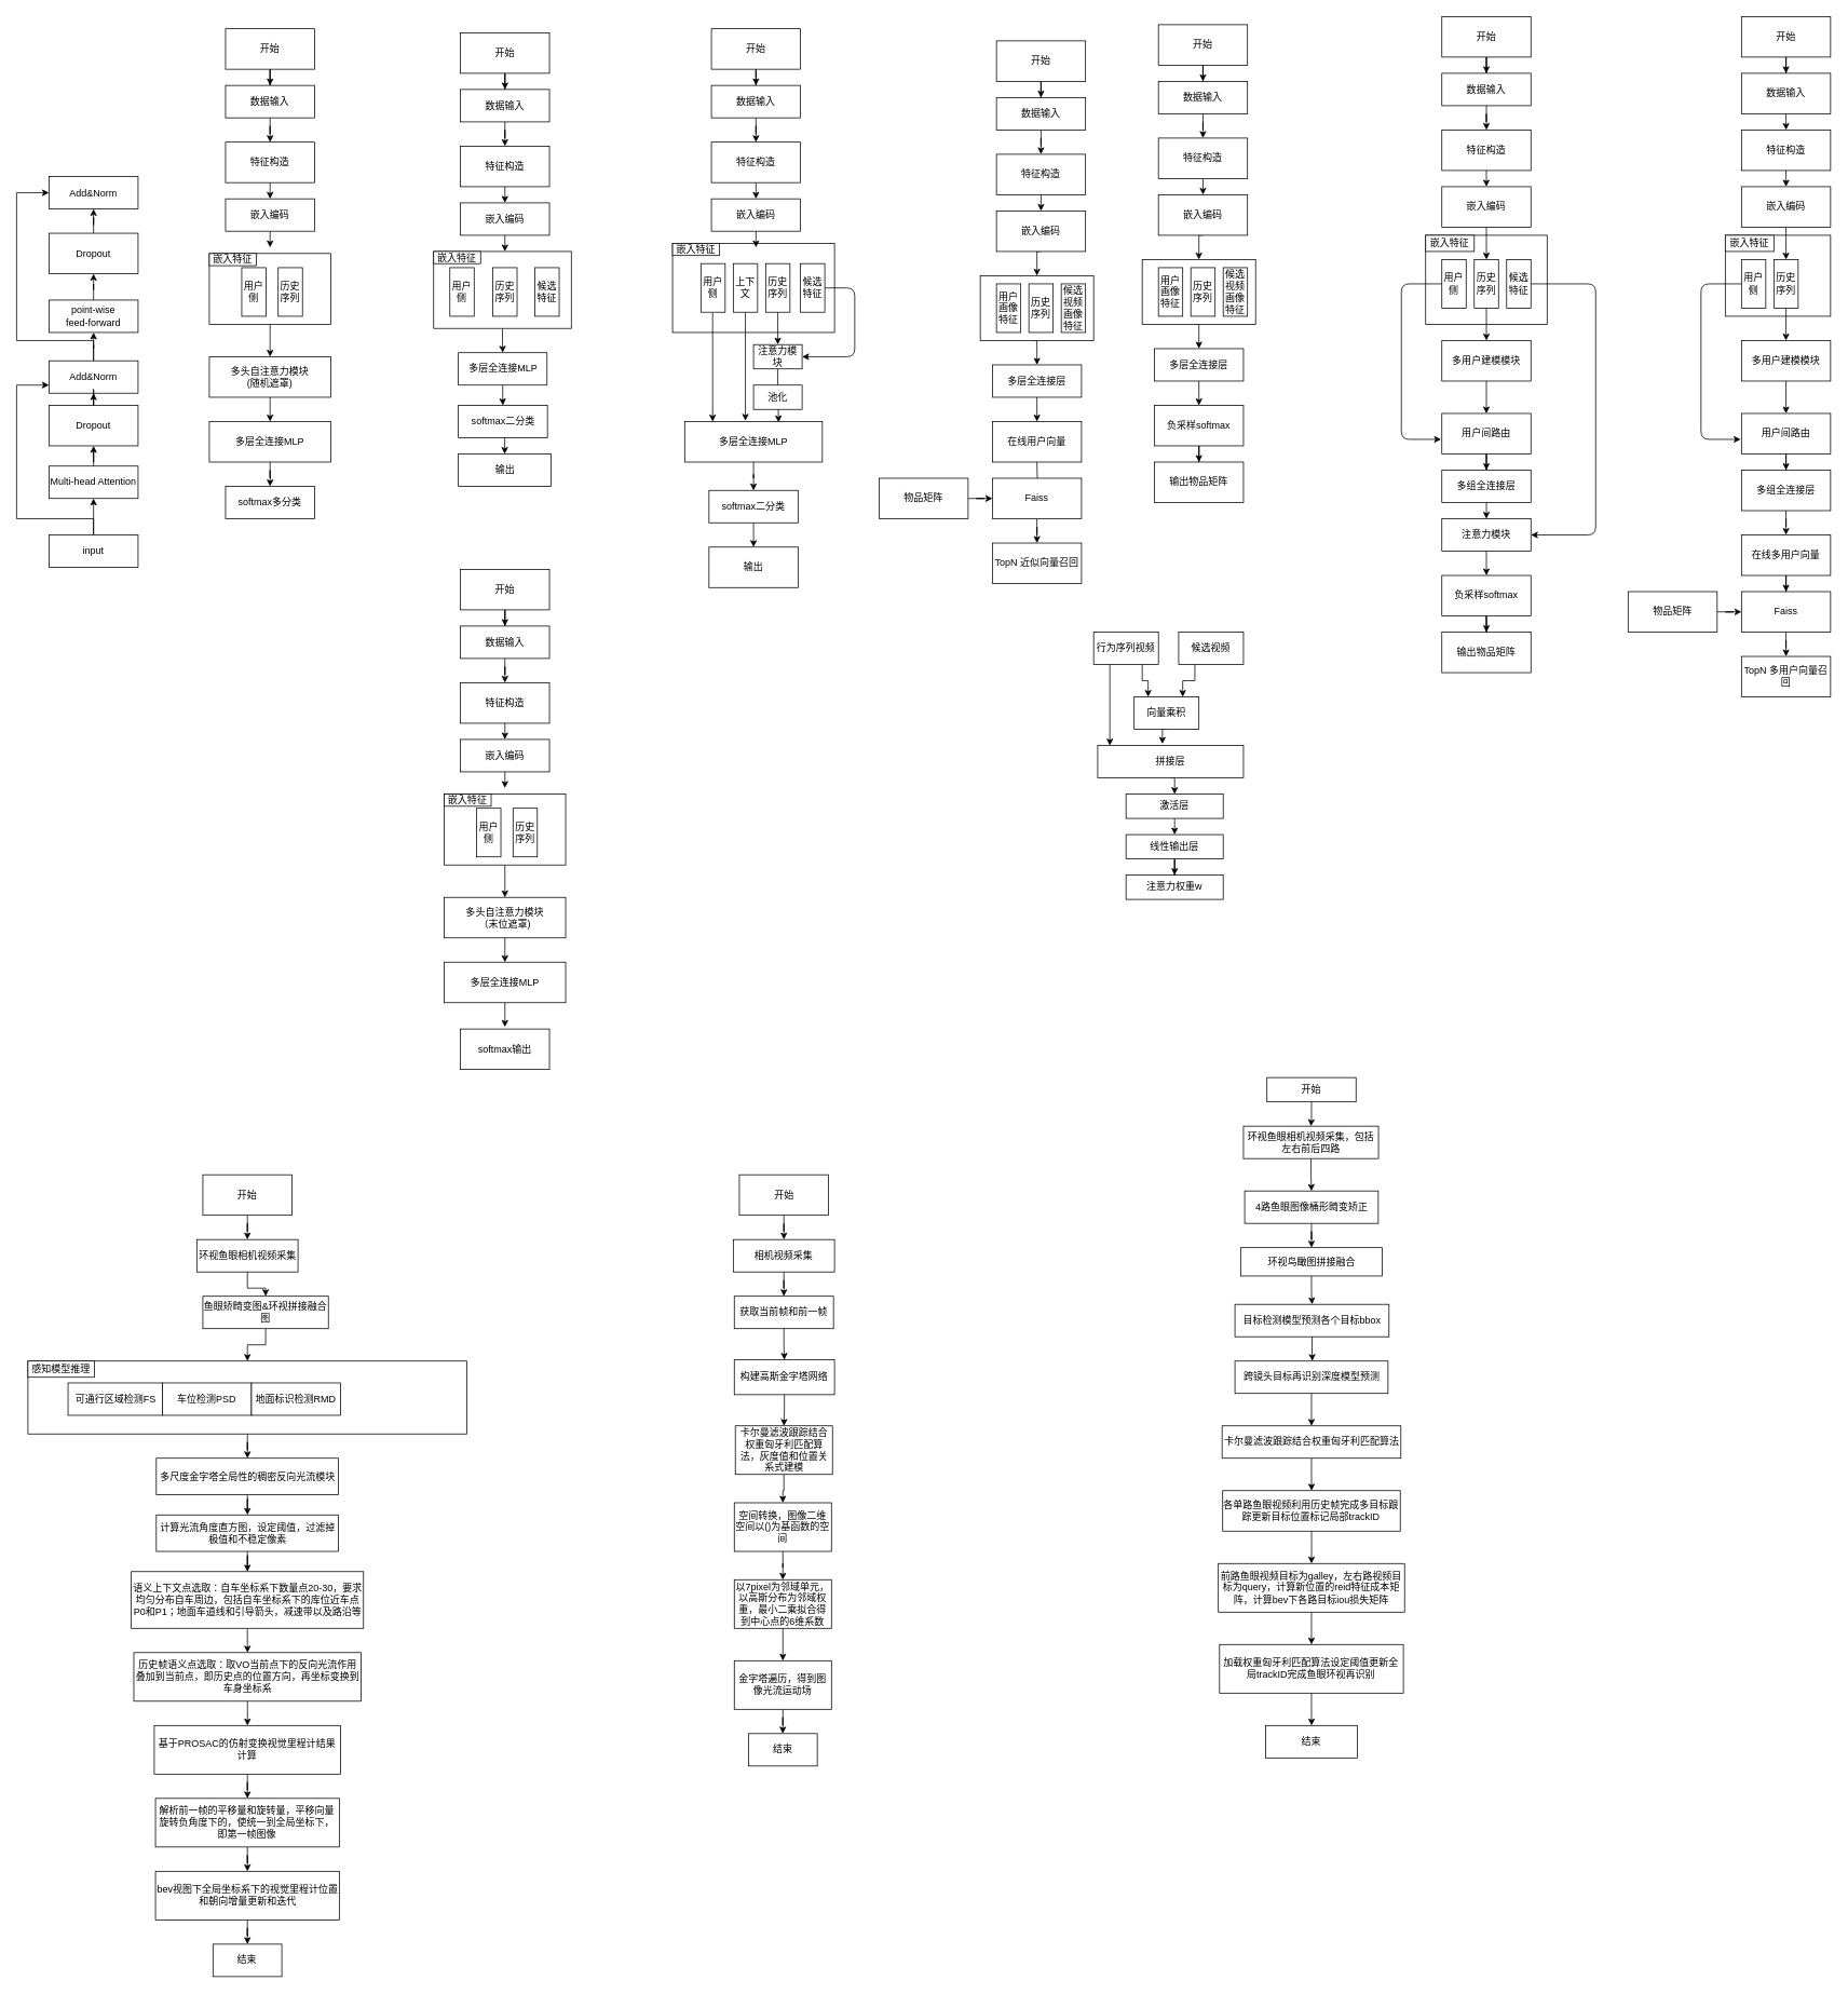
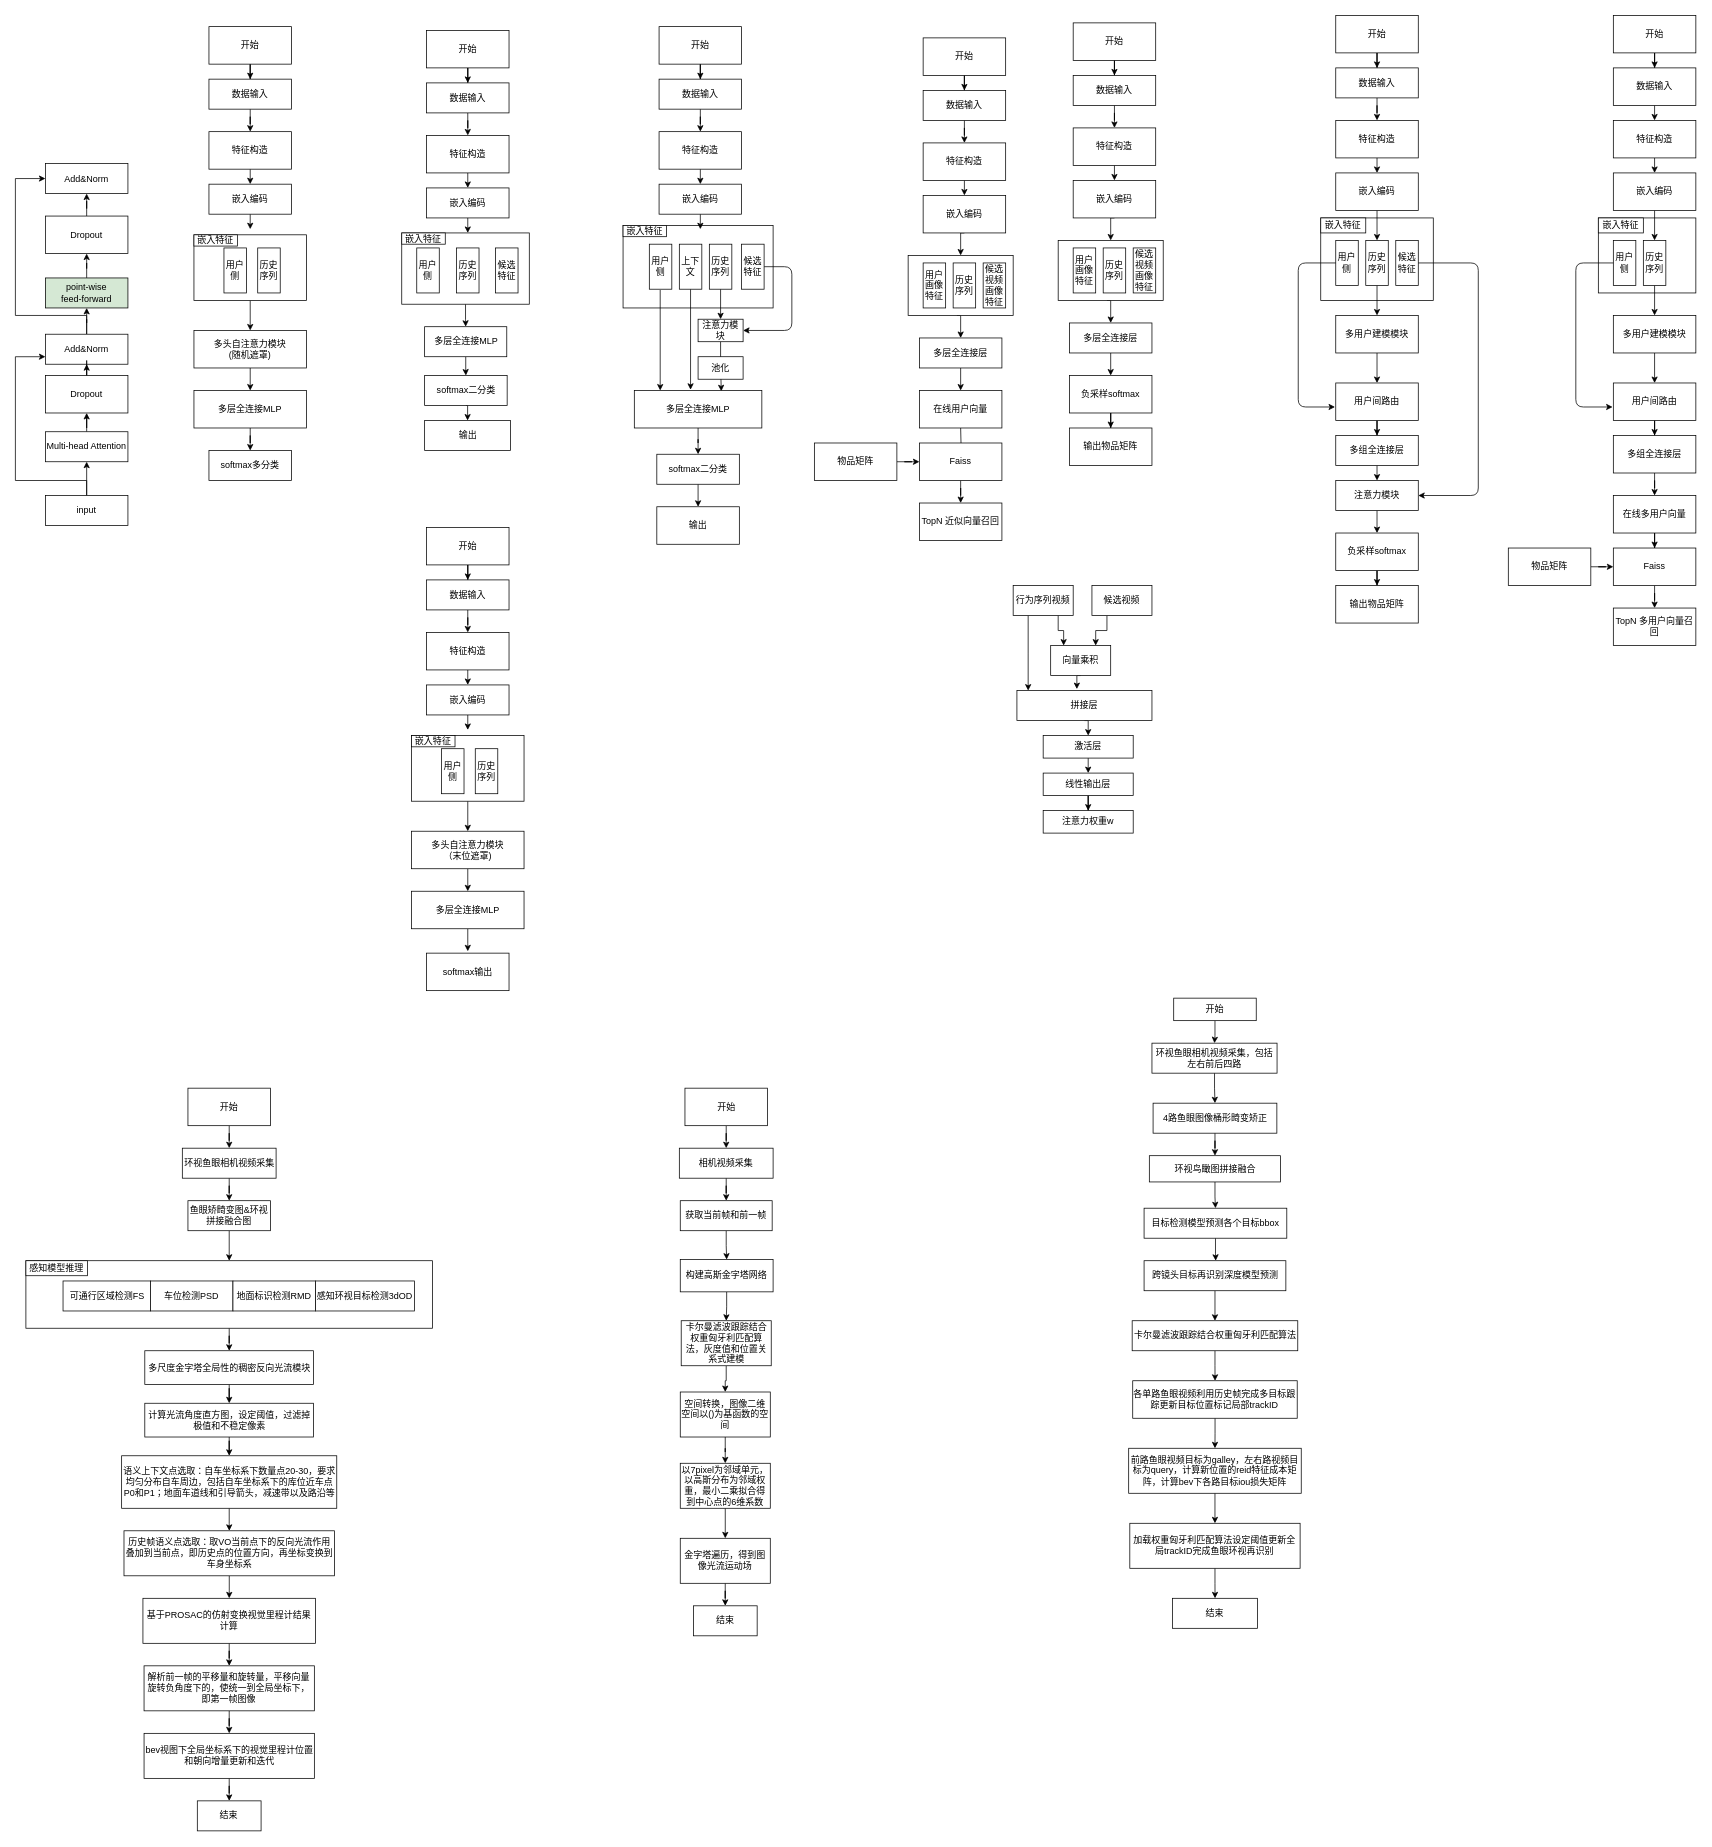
- <mxCell id="179" value="point-wise &lt;br&gt;feed-forward" style="rounded=0;whiteSpace=wrap;html=1;" parent="1" vertex="1"><mxGeometry x="60" y="370" width="110" height="40" as="geometry" /></mxCell>
+ <mxCell id="179" value="point-wise &lt;br&gt;feed-forward" style="rounded=0;whiteSpace=wrap;html=1;fillColor=#d5e8d4;" parent="1" vertex="1"><mxGeometry x="60" y="370" width="110" height="40" as="geometry" /></mxCell>
- <mxCell id="213" value="鱼眼矫畸变图&amp;amp;环视拼接融合图" style="rounded=0;whiteSpace=wrap;html=1;" parent="1" vertex="1"><mxGeometry x="250" y="1600" width="155" height="40" as="geometry" /></mxCell>
+ <mxCell id="213" value="鱼眼矫畸变图&amp;amp;环视拼接融合图" style="rounded=0;whiteSpace=wrap;html=1;" parent="1" vertex="1"><mxGeometry x="250" y="1600" width="110" height="40" as="geometry" /></mxCell>
+ <mxCell id="216" value="感知环视目标检测3dOD" style="rounded=0;whiteSpace=wrap;html=1;" parent="1" vertex="1"><mxGeometry x="420" y="1707" width="132" height="40" as="geometry" /></mxCell>
